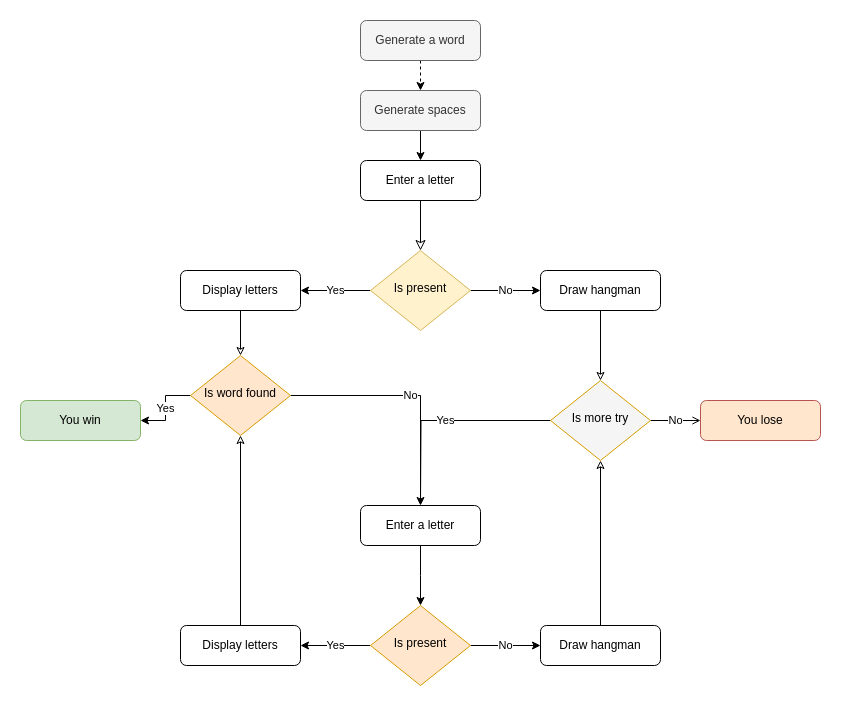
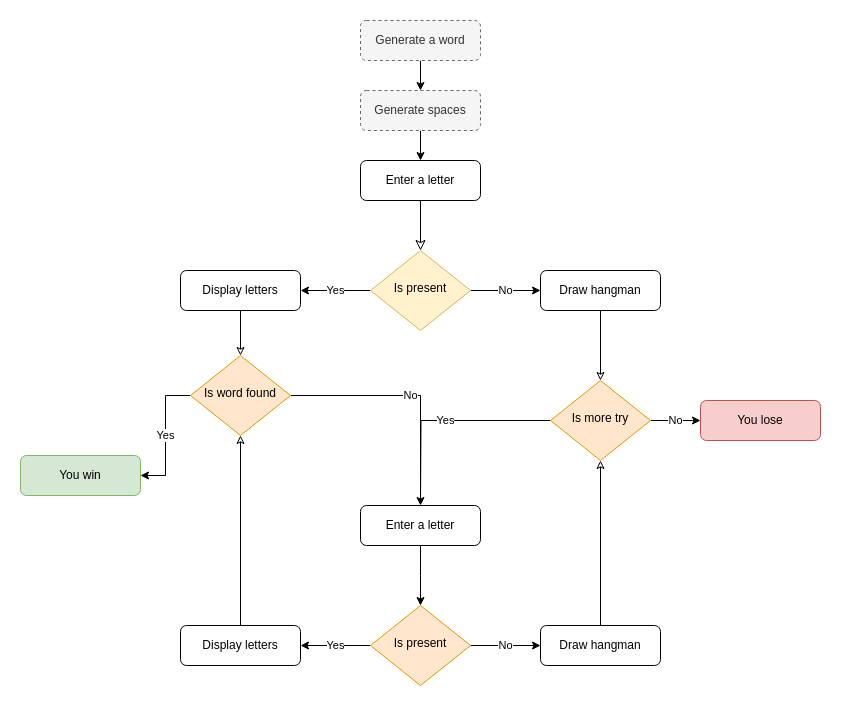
- <mxCell id="30" value="Generate a word" style="rounded=1;whiteSpace=wrap;html=1;fontSize=12;glass=0;strokeWidth=1;shadow=0;fillColor=#f5f5f5;fontColor=#333333;strokeColor=#666666;" parent="1" vertex="1"><mxGeometry x="360" y="20" width="120" height="40" as="geometry" /></mxCell>
+ <mxCell id="30" value="Generate a word" style="rounded=1;whiteSpace=wrap;html=1;fontSize=12;glass=0;strokeWidth=1;shadow=0;fillColor=#f5f5f5;fontColor=#333333;strokeColor=#666666;dashed=1;" parent="1" vertex="1"><mxGeometry x="360" y="20" width="120" height="40" as="geometry" /></mxCell>
- <mxCell id="29" style="edgeStyle=orthogonalEdgeStyle;rounded=0;orthogonalLoop=1;jettySize=auto;html=1;exitX=0.5;exitY=1;exitDx=0;exitDy=0;entryX=0.5;entryY=0;entryDx=0;entryDy=0;dashed=1;" parent="1" source="30" target="32" edge="1"><mxGeometry relative="1" as="geometry" /></mxCell>
+ <mxCell id="29" style="edgeStyle=orthogonalEdgeStyle;rounded=0;orthogonalLoop=1;jettySize=auto;html=1;exitX=0.5;exitY=1;exitDx=0;exitDy=0;entryX=0.5;entryY=0;entryDx=0;entryDy=0;" parent="1" source="30" target="32" edge="1"><mxGeometry relative="1" as="geometry" /></mxCell>
- <mxCell id="32" value="Generate spaces" style="rounded=1;whiteSpace=wrap;html=1;fontSize=12;glass=0;strokeWidth=1;shadow=0;fillColor=#f5f5f5;fontColor=#333333;strokeColor=#666666;" parent="1" vertex="1"><mxGeometry x="360" y="90" width="120" height="40" as="geometry" /></mxCell>
+ <mxCell id="32" value="Generate spaces" style="rounded=1;whiteSpace=wrap;html=1;fontSize=12;glass=0;strokeWidth=1;shadow=0;fillColor=#f5f5f5;fontColor=#333333;strokeColor=#666666;dashed=1;" parent="1" vertex="1"><mxGeometry x="360" y="90" width="120" height="40" as="geometry" /></mxCell>
- <mxCell id="28" value="You win" style="rounded=1;whiteSpace=wrap;html=1;fontSize=12;glass=0;strokeWidth=1;shadow=0;fillColor=#d5e8d4;strokeColor=#82b366;" parent="1" vertex="1"><mxGeometry x="20" y="400" width="120" height="40" as="geometry" /></mxCell>
+ <mxCell id="28" value="You win" style="rounded=1;whiteSpace=wrap;html=1;fontSize=12;glass=0;strokeWidth=1;shadow=0;fillColor=#d5e8d4;strokeColor=#82b366;" parent="1" vertex="1"><mxGeometry x="20" y="455" width="120" height="40" as="geometry" /></mxCell>
- <mxCell id="26" value="Is more try" style="rhombus;whiteSpace=wrap;html=1;shadow=0;fontFamily=Helvetica;fontSize=12;align=center;strokeWidth=1;spacing=6;spacingTop=-4;fillColor=#f5f5f5;strokeColor=#d79b00;" parent="1" vertex="1"><mxGeometry x="550" y="380" width="100" height="80" as="geometry" /></mxCell>
+ <mxCell id="26" value="Is more try" style="rhombus;whiteSpace=wrap;html=1;shadow=0;fontFamily=Helvetica;fontSize=12;align=center;strokeWidth=1;spacing=6;spacingTop=-4;fillColor=#ffe6cc;strokeColor=#d79b00;" parent="1" vertex="1"><mxGeometry x="550" y="380" width="100" height="80" as="geometry" /></mxCell>
- <mxCell id="24" value="No" style="edgeStyle=orthogonalEdgeStyle;rounded=0;orthogonalLoop=1;jettySize=auto;html=1;exitX=1;exitY=0.5;exitDx=0;exitDy=0;entryX=0;entryY=0.5;entryDx=0;entryDy=0;endArrow=open;" parent="1" source="26" target="27" edge="1"><mxGeometry relative="1" as="geometry" /></mxCell>
+ <mxCell id="24" value="No" style="edgeStyle=orthogonalEdgeStyle;rounded=0;orthogonalLoop=1;jettySize=auto;html=1;exitX=1;exitY=0.5;exitDx=0;exitDy=0;entryX=0;entryY=0.5;entryDx=0;entryDy=0;" parent="1" source="26" target="27" edge="1"><mxGeometry relative="1" as="geometry" /></mxCell>
- <mxCell id="27" value="You lose" style="rounded=1;whiteSpace=wrap;html=1;fontSize=12;glass=0;strokeWidth=1;shadow=0;fillColor=#ffe6cc;strokeColor=#b85450;" parent="1" vertex="1"><mxGeometry x="700" y="400" width="120" height="40" as="geometry" /></mxCell>
+ <mxCell id="27" value="You lose" style="rounded=1;whiteSpace=wrap;html=1;fontSize=12;glass=0;strokeWidth=1;shadow=0;fillColor=#f8cecc;strokeColor=#b85450;" parent="1" vertex="1"><mxGeometry x="700" y="400" width="120" height="40" as="geometry" /></mxCell>
